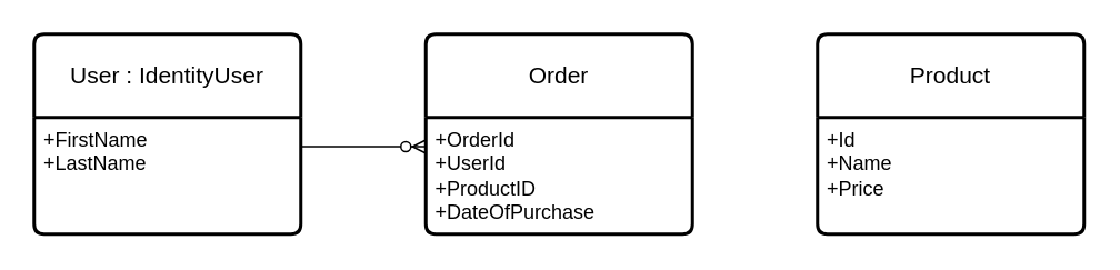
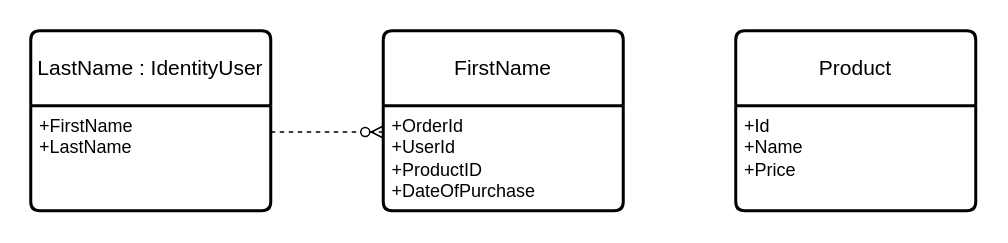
- <mxCell id="2" value="User : IdentityUser" style="swimlane;childLayout=stackLayout;horizontal=1;startSize=50;horizontalStack=0;rounded=1;fontSize=14;fontStyle=0;strokeWidth=2;resizeParent=0;resizeLast=1;shadow=0;dashed=0;align=center;arcSize=4;whiteSpace=wrap;html=1;" vertex="1" parent="1"><mxGeometry x="20" y="20" width="160" height="120" as="geometry" /></mxCell>
+ <mxCell id="2" value="LastName : IdentityUser" style="swimlane;childLayout=stackLayout;horizontal=1;startSize=50;horizontalStack=0;rounded=1;fontSize=14;fontStyle=0;strokeWidth=2;resizeParent=0;resizeLast=1;shadow=0;dashed=0;align=center;arcSize=4;whiteSpace=wrap;html=1;" vertex="1" parent="1"><mxGeometry x="20" y="20" width="160" height="120" as="geometry" /></mxCell>
- <mxCell id="4" value="Order" style="swimlane;childLayout=stackLayout;horizontal=1;startSize=50;horizontalStack=0;rounded=1;fontSize=14;fontStyle=0;strokeWidth=2;resizeParent=0;resizeLast=1;shadow=0;dashed=0;align=center;arcSize=4;whiteSpace=wrap;html=1;" vertex="1" parent="1"><mxGeometry x="255" y="20" width="160" height="120" as="geometry" /></mxCell>
+ <mxCell id="4" value="FirstName" style="swimlane;childLayout=stackLayout;horizontal=1;startSize=50;horizontalStack=0;rounded=1;fontSize=14;fontStyle=0;strokeWidth=2;resizeParent=0;resizeLast=1;shadow=0;dashed=0;align=center;arcSize=4;whiteSpace=wrap;html=1;" vertex="1" parent="1"><mxGeometry x="255" y="20" width="160" height="120" as="geometry" /></mxCell>
- <mxCell id="8" value="" style="edgeStyle=entityRelationEdgeStyle;fontSize=12;html=1;endArrow=ERzeroToMany;endFill=1;rounded=0;exitX=1;exitY=0.25;exitDx=0;exitDy=0;entryX=0;entryY=0.25;entryDx=0;entryDy=0;" edge="1" parent="1" source="3" target="5"><mxGeometry width="100" height="100" relative="1" as="geometry"><mxPoint x="270" y="360" as="sourcePoint" /><mxPoint x="370" y="260" as="targetPoint" /></mxGeometry></mxCell>
+ <mxCell id="8" value="" style="edgeStyle=entityRelationEdgeStyle;fontSize=12;html=1;endArrow=ERzeroToMany;endFill=1;rounded=0;exitX=1;exitY=0.25;exitDx=0;exitDy=0;entryX=0;entryY=0.25;entryDx=0;entryDy=0;dashed=1;" edge="1" parent="1" source="3" target="5"><mxGeometry width="100" height="100" relative="1" as="geometry"><mxPoint x="270" y="360" as="sourcePoint" /><mxPoint x="370" y="260" as="targetPoint" /></mxGeometry></mxCell>
